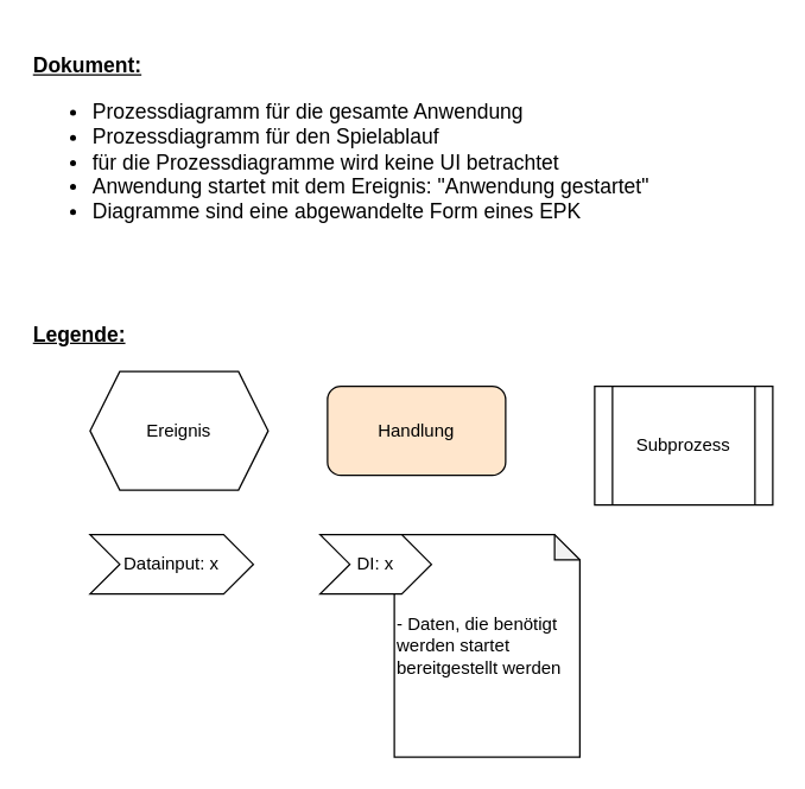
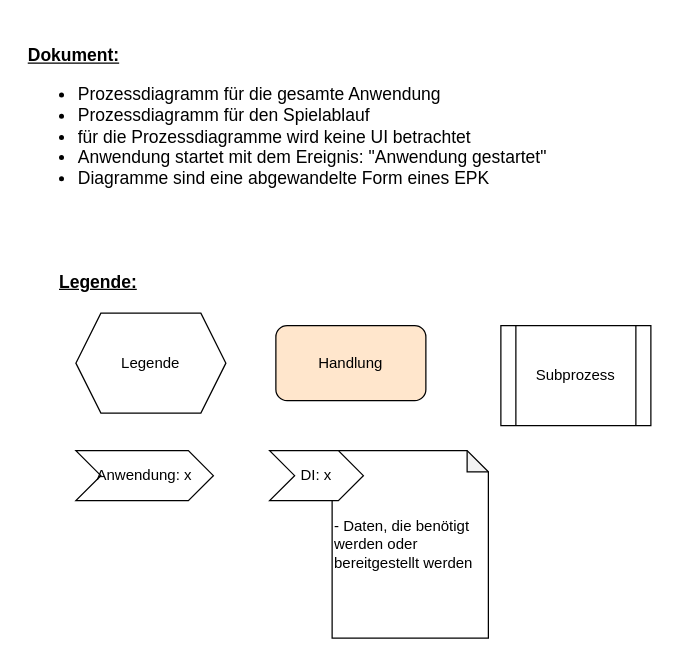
- <mxCell id="3" value="&lt;b&gt;&lt;u&gt;&lt;font style=&quot;font-size: 14px;&quot;&gt;Legende:&lt;/font&gt;&lt;/u&gt;&lt;/b&gt;" style="text;html=1;strokeColor=none;fillColor=none;align=left;verticalAlign=middle;whiteSpace=wrap;rounded=0;" vertex="1" parent="1"><mxGeometry x="20" y="210" width="70" height="30" as="geometry" /></mxCell>
+ <mxCell id="3" value="&lt;b&gt;&lt;u&gt;&lt;font style=&quot;font-size: 14px;&quot;&gt;Legende:&lt;/font&gt;&lt;/u&gt;&lt;/b&gt;" style="text;html=1;strokeColor=none;fillColor=none;align=left;verticalAlign=middle;whiteSpace=wrap;rounded=0;" vertex="1" parent="1"><mxGeometry x="45" y="210" width="70" height="30" as="geometry" /></mxCell>
- <mxCell id="4" value="Ereignis" style="shape=hexagon;perimeter=hexagonPerimeter2;whiteSpace=wrap;html=1;fixedSize=1;" vertex="1" parent="1"><mxGeometry x="60" y="250" width="120" height="80" as="geometry" /></mxCell>
+ <mxCell id="4" value="Legende" style="shape=hexagon;perimeter=hexagonPerimeter2;whiteSpace=wrap;html=1;fixedSize=1;" vertex="1" parent="1"><mxGeometry x="60" y="250" width="120" height="80" as="geometry" /></mxCell>
- <mxCell id="7" value="Datainput: x" style="shape=step;perimeter=stepPerimeter;whiteSpace=wrap;html=1;fixedSize=1;" vertex="1" parent="1"><mxGeometry x="60" y="360" width="110" height="40" as="geometry" /></mxCell>
+ <mxCell id="7" value="Anwendung: x" style="shape=step;perimeter=stepPerimeter;whiteSpace=wrap;html=1;fixedSize=1;" vertex="1" parent="1"><mxGeometry x="60" y="360" width="110" height="40" as="geometry" /></mxCell>
- <mxCell id="8" value="&lt;div style=&quot;&quot;&gt;- Daten, die benötigt werden startet bereitgestellt werden&lt;/div&gt;" style="shape=note;whiteSpace=wrap;html=1;backgroundOutline=1;darkOpacity=0.05;size=17;align=left;" vertex="1" parent="1"><mxGeometry x="265" y="360" width="125" height="150" as="geometry" /></mxCell>
+ <mxCell id="8" value="&lt;div style=&quot;&quot;&gt;- Daten, die benötigt werden oder bereitgestellt werden&lt;/div&gt;" style="shape=note;whiteSpace=wrap;html=1;backgroundOutline=1;darkOpacity=0.05;size=17;align=left;" vertex="1" parent="1"><mxGeometry x="265" y="360" width="125" height="150" as="geometry" /></mxCell>
